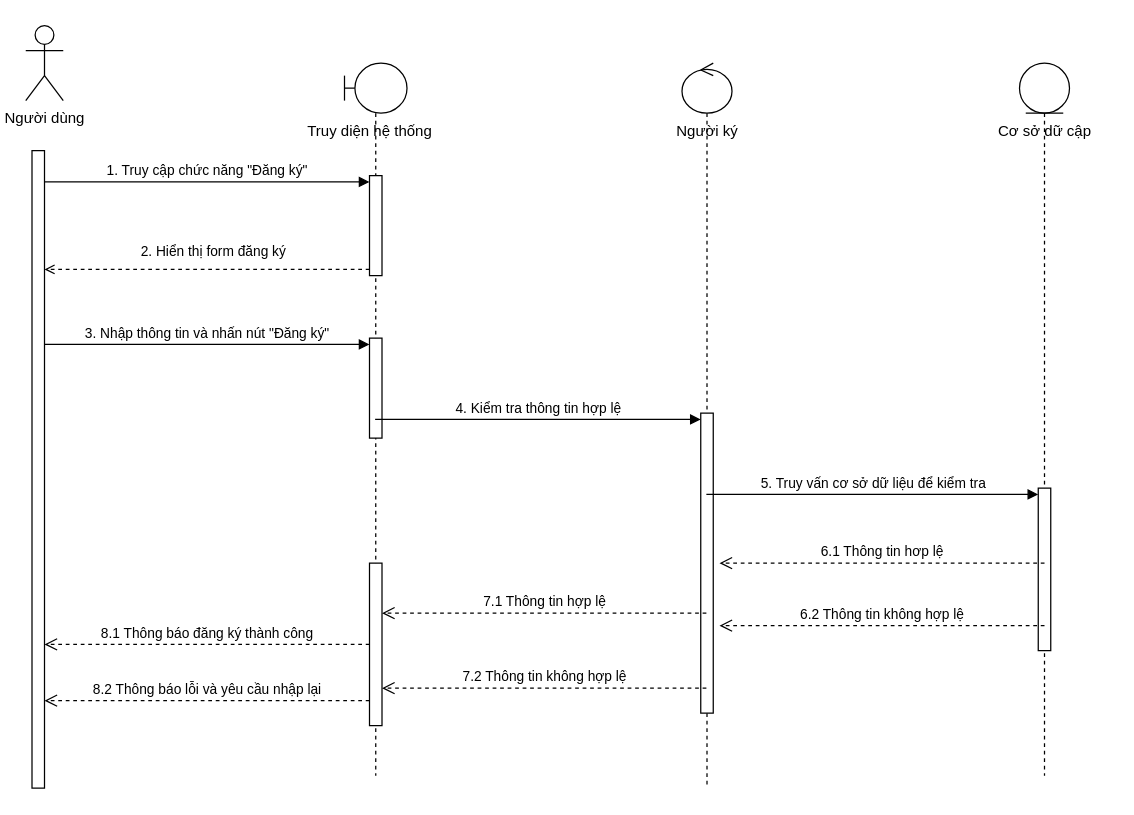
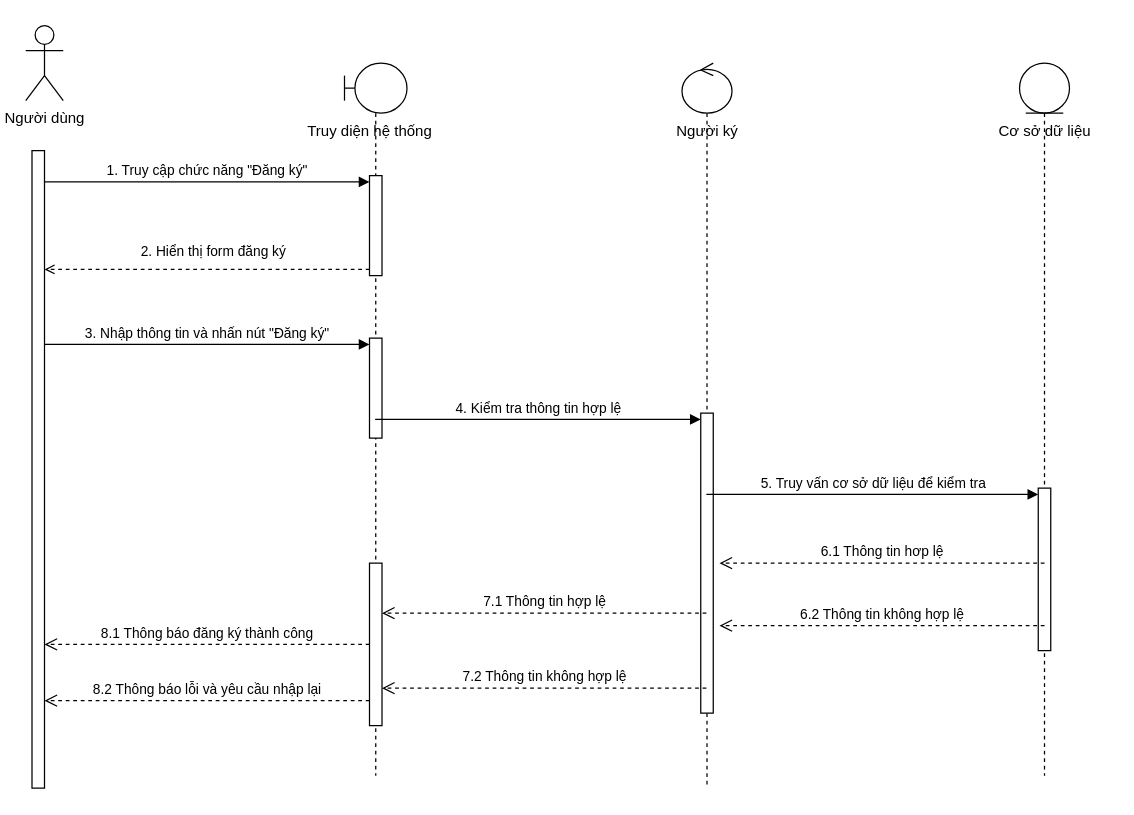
- <mxCell id="14" value="Cơ sở dữ cập" style="text;html=1;align=center;verticalAlign=middle;resizable=0;points=[];autosize=1;strokeColor=none;fillColor=none;" parent="1" vertex="1"><mxGeometry x="785" y="90" width="100" height="30" as="geometry" /></mxCell>
+ <mxCell id="14" value="Cơ sở dữ liệu" style="text;html=1;align=center;verticalAlign=middle;resizable=0;points=[];autosize=1;strokeColor=none;fillColor=none;" parent="1" vertex="1"><mxGeometry x="785" y="90" width="100" height="30" as="geometry" /></mxCell>
